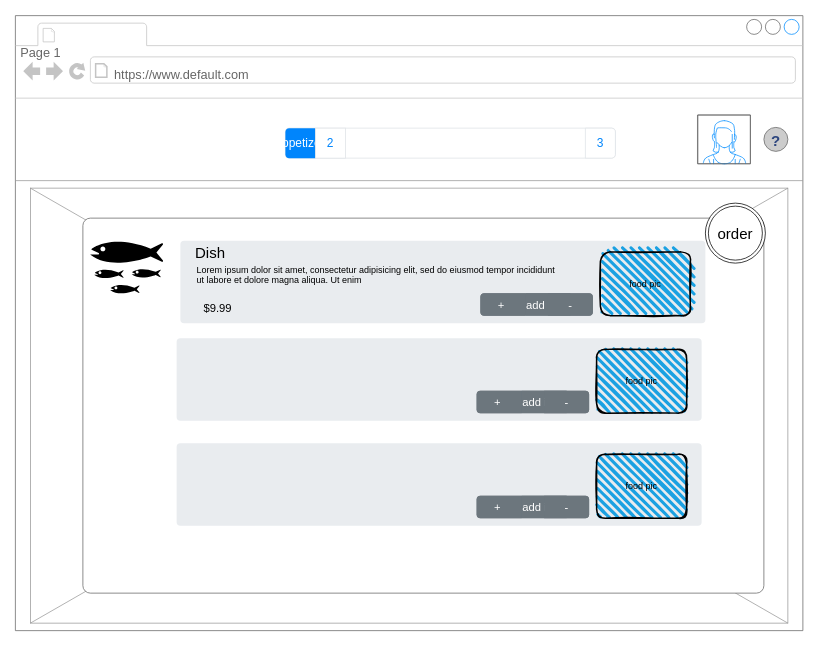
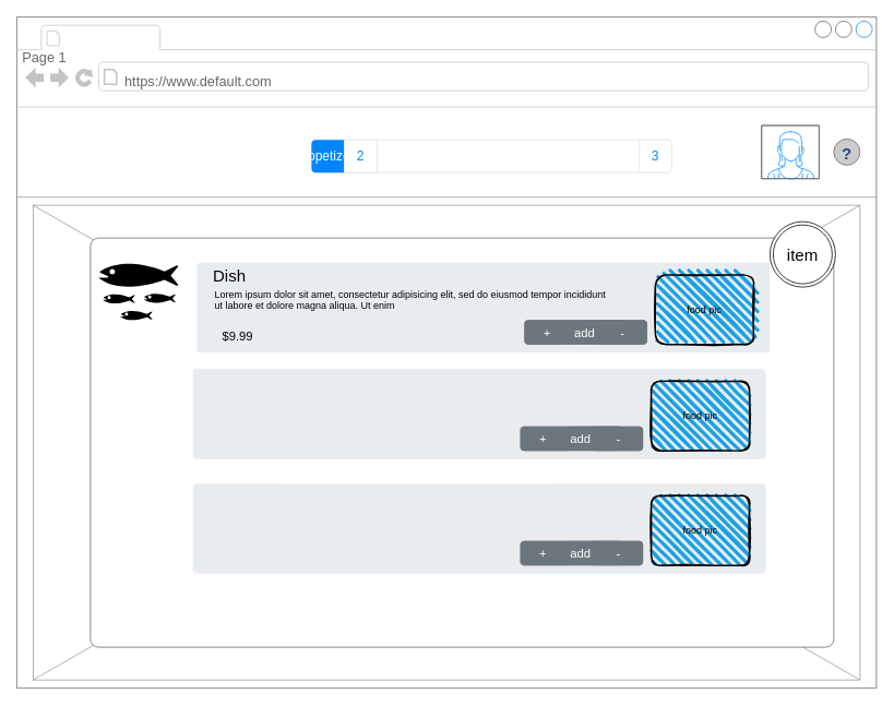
- <mxCell id="38" value="order" style="ellipse;shape=doubleEllipse;whiteSpace=wrap;html=1;aspect=fixed;fontSize=20;" vertex="1" parent="9"><mxGeometry x="830" y="-10" width="80" height="80" as="geometry" /></mxCell>
+ <mxCell id="38" value="item" style="ellipse;shape=doubleEllipse;whiteSpace=wrap;html=1;aspect=fixed;fontSize=20;" vertex="1" parent="9"><mxGeometry x="830" y="-10" width="80" height="80" as="geometry" /></mxCell>
